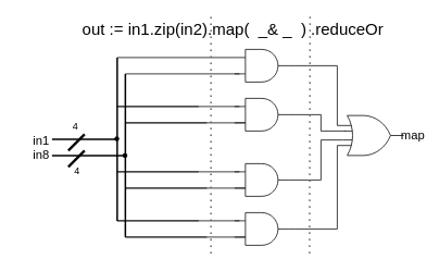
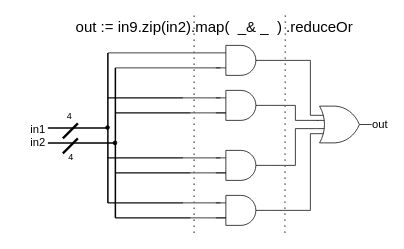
- <mxCell id="3" value="&lt;font style=&quot;font-size: 20px;&quot;&gt;out := in1.zip(in2).map(&amp;nbsp; _&amp;amp; _&amp;nbsp; ) .reduceOr&amp;nbsp;&lt;/font&gt;" style="text;html=1;align=center;verticalAlign=middle;whiteSpace=wrap;rounded=0;" vertex="1" parent="1"><mxGeometry x="93" y="20" width="390" height="30" as="geometry" /></mxCell>
+ <mxCell id="3" value="&lt;font style=&quot;font-size: 20px;&quot;&gt;out := in9.zip(in2).map(&amp;nbsp; _&amp;amp; _&amp;nbsp; ) .reduceOr&amp;nbsp;&lt;/font&gt;" style="text;html=1;align=center;verticalAlign=middle;whiteSpace=wrap;rounded=0;" vertex="1" parent="1"><mxGeometry x="93" y="20" width="390" height="30" as="geometry" /></mxCell>
- <mxCell id="39" value="&lt;font style=&quot;font-size: 15px;&quot;&gt;map&lt;/font&gt;" style="text;html=1;align=center;verticalAlign=middle;whiteSpace=wrap;rounded=0;" vertex="1" parent="1"><mxGeometry x="495.67" y="159.5" width="20" height="10" as="geometry" /></mxCell>
+ <mxCell id="39" value="&lt;font style=&quot;font-size: 15px;&quot;&gt;out&lt;/font&gt;" style="text;html=1;align=center;verticalAlign=middle;whiteSpace=wrap;rounded=0;" vertex="1" parent="1"><mxGeometry x="495.67" y="159.5" width="20" height="10" as="geometry" /></mxCell>
- <mxCell id="31" value="&lt;font style=&quot;font-size: 15px;&quot;&gt;in1&lt;br&gt;in8&lt;/font&gt;" style="text;html=1;align=center;verticalAlign=middle;whiteSpace=wrap;rounded=0;" vertex="1" parent="1"><mxGeometry x="20" y="165" width="60" height="30" as="geometry" /></mxCell>
+ <mxCell id="31" value="&lt;font style=&quot;font-size: 15px;&quot;&gt;in1&lt;br&gt;in2&lt;/font&gt;" style="text;html=1;align=center;verticalAlign=middle;whiteSpace=wrap;rounded=0;" vertex="1" parent="1"><mxGeometry x="20" y="165" width="60" height="30" as="geometry" /></mxCell>
